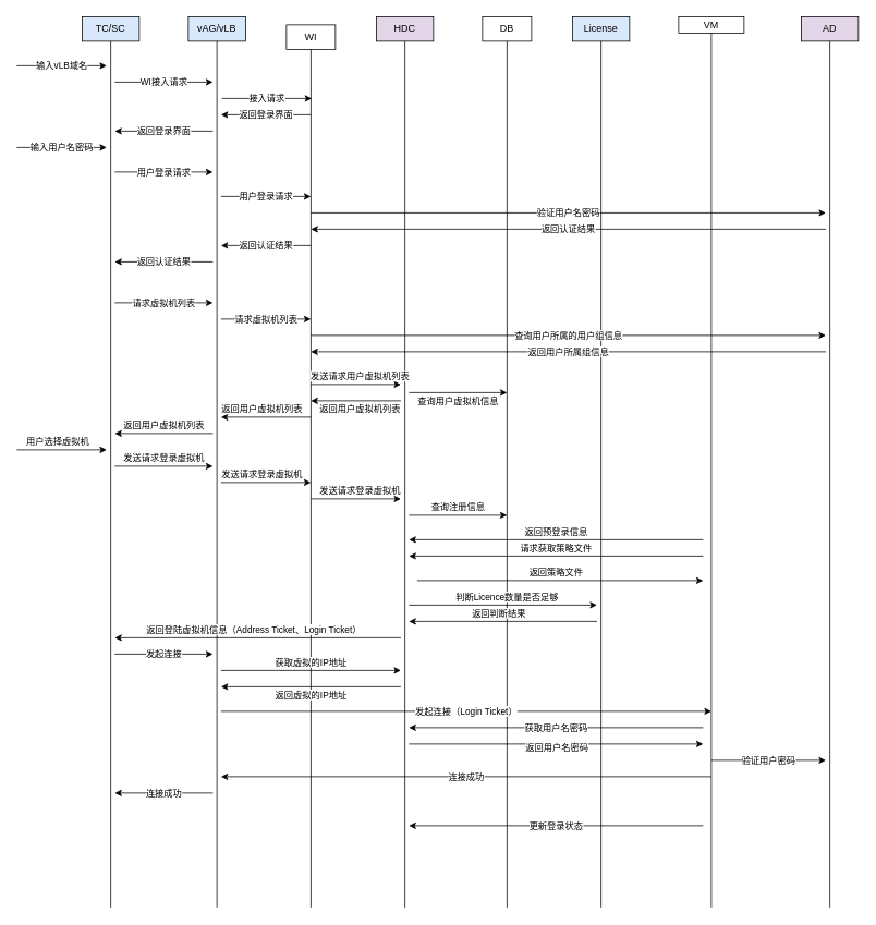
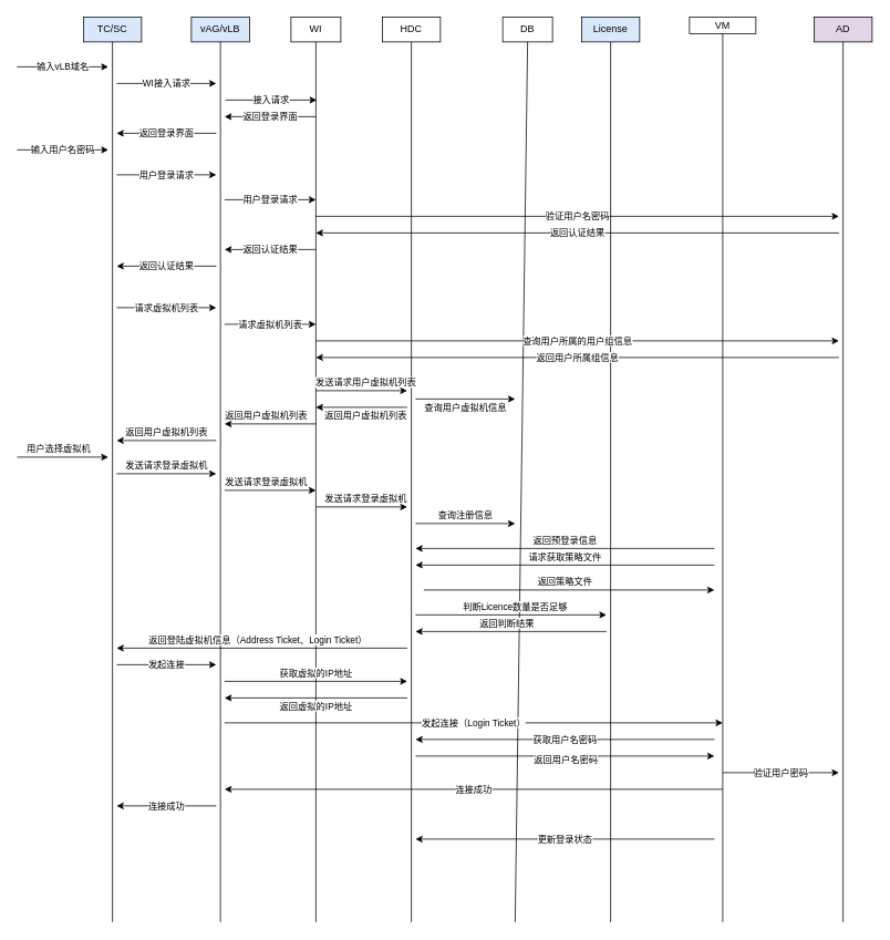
- <mxCell id="5" value="HDC" style="rounded=0;whiteSpace=wrap;html=1;fillColor=#e1d5e7;" vertex="1" parent="1"><mxGeometry x="460" y="20" width="70" height="30" as="geometry" /></mxCell>
+ <mxCell id="5" value="HDC" style="rounded=0;whiteSpace=wrap;html=1;" vertex="1" parent="1"><mxGeometry x="460" y="20" width="70" height="30" as="geometry" /></mxCell>
- <mxCell id="6" value="DB" style="rounded=0;whiteSpace=wrap;html=1;" vertex="1" parent="1"><mxGeometry x="590" y="20" width="60" height="30" as="geometry" /></mxCell>
+ <mxCell id="6" value="DB" style="rounded=0;whiteSpace=wrap;html=1;" vertex="1" parent="1"><mxGeometry x="605" y="20" width="60" height="30" as="geometry" /></mxCell>
- <mxCell id="4" value="WI" style="rounded=0;whiteSpace=wrap;html=1;" vertex="1" parent="1"><mxGeometry x="350" y="30" width="60" height="30" as="geometry" /></mxCell>
+ <mxCell id="4" value="WI" style="rounded=0;whiteSpace=wrap;html=1;" vertex="1" parent="1"><mxGeometry x="350" y="20" width="60" height="30" as="geometry" /></mxCell>
